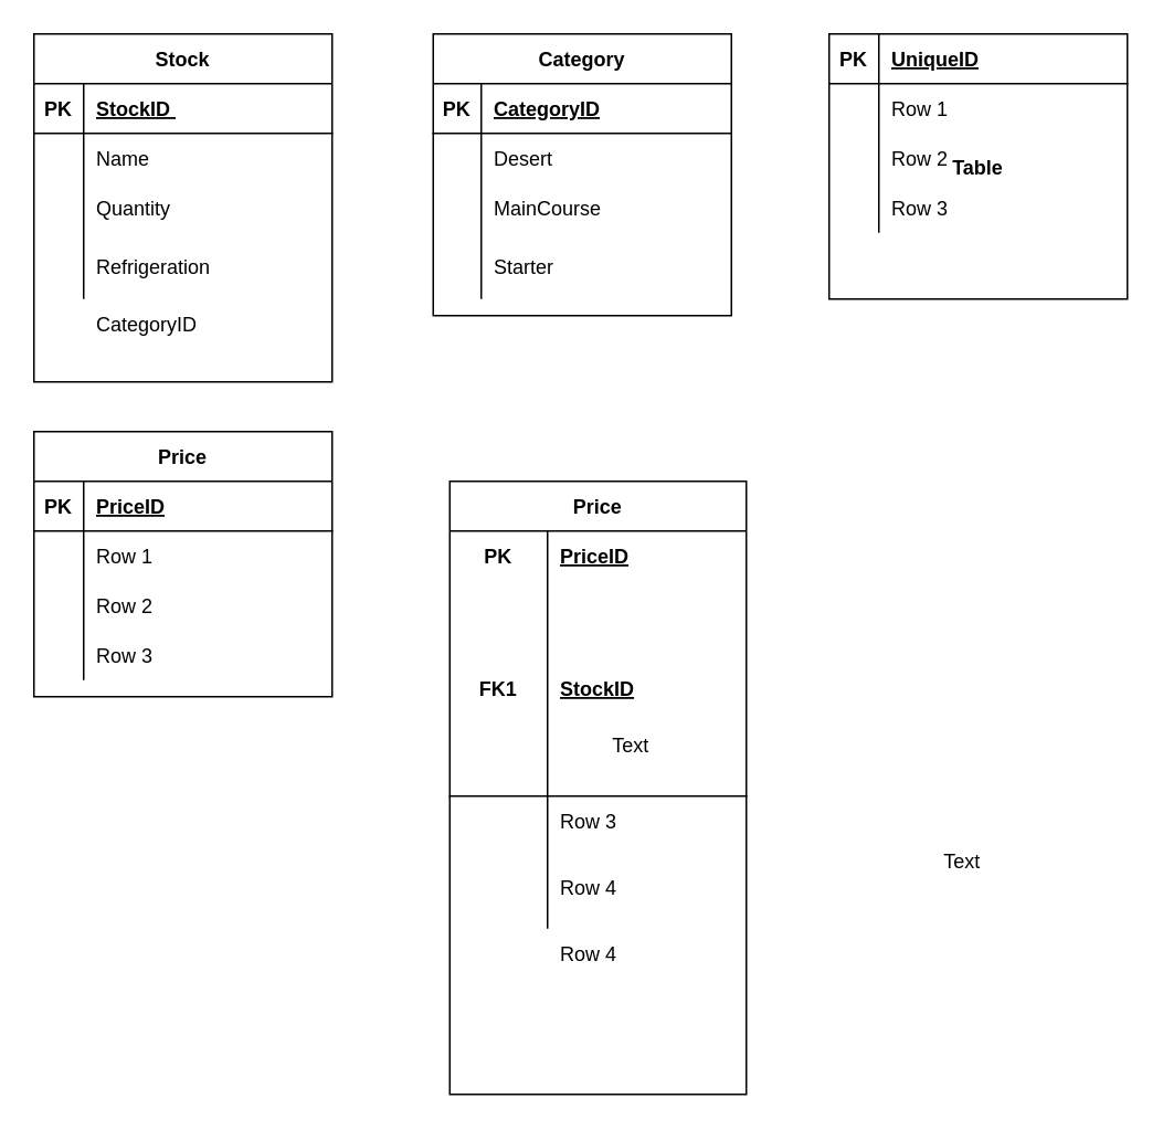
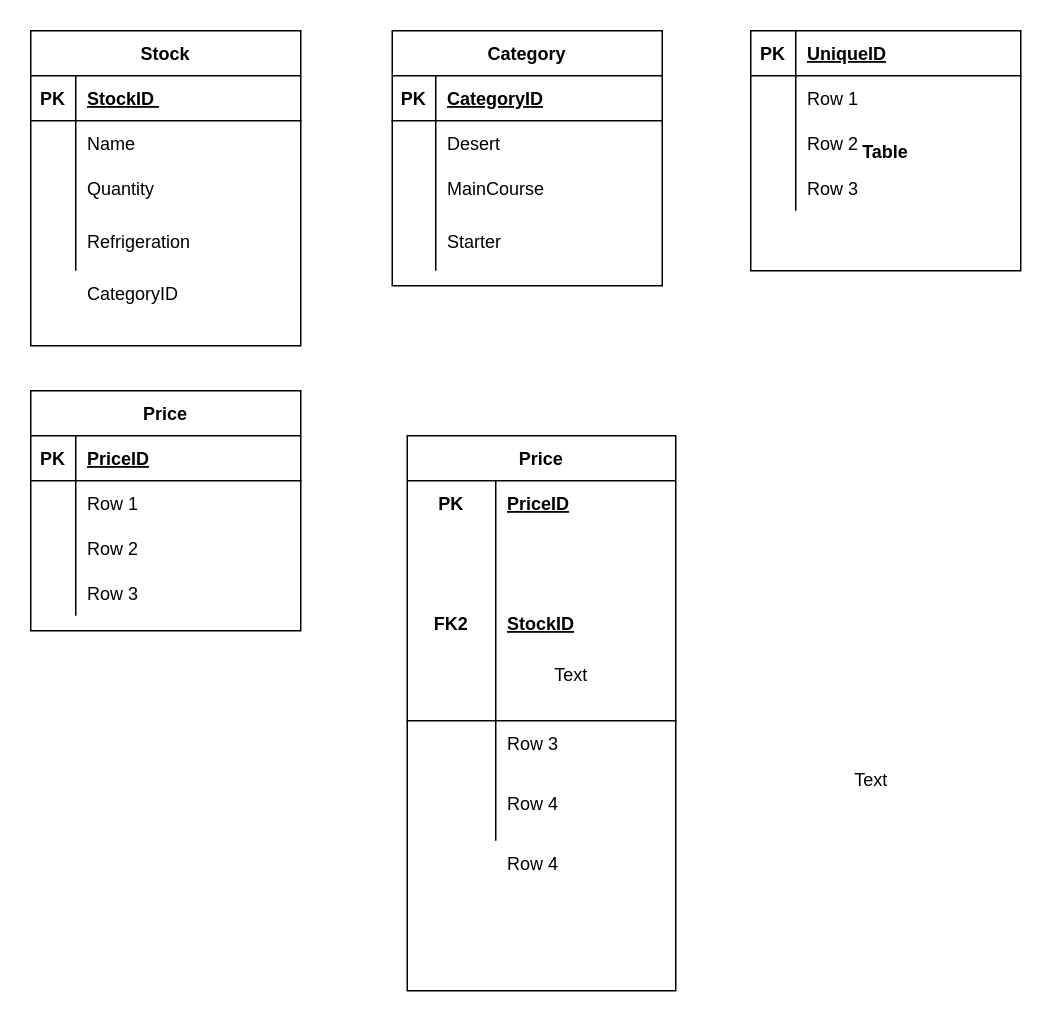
- <mxCell id="60" value="FK1" style="shape=partialRectangle;connectable=0;fillColor=none;top=0;left=0;bottom=0;right=0;fontStyle=1;overflow=hidden;" vertex="1" parent="59"><mxGeometry width="59" height="130" as="geometry"><mxRectangle width="59" height="130" as="alternateBounds" /></mxGeometry></mxCell>
+ <mxCell id="60" value="FK2" style="shape=partialRectangle;connectable=0;fillColor=none;top=0;left=0;bottom=0;right=0;fontStyle=1;overflow=hidden;" vertex="1" parent="59"><mxGeometry width="59" height="130" as="geometry"><mxRectangle width="59" height="130" as="alternateBounds" /></mxGeometry></mxCell>
